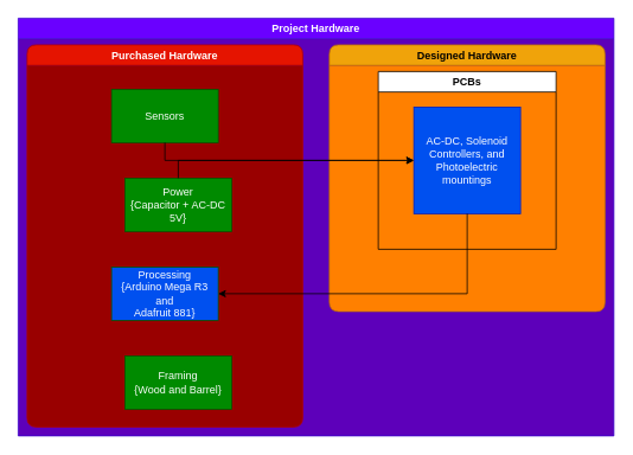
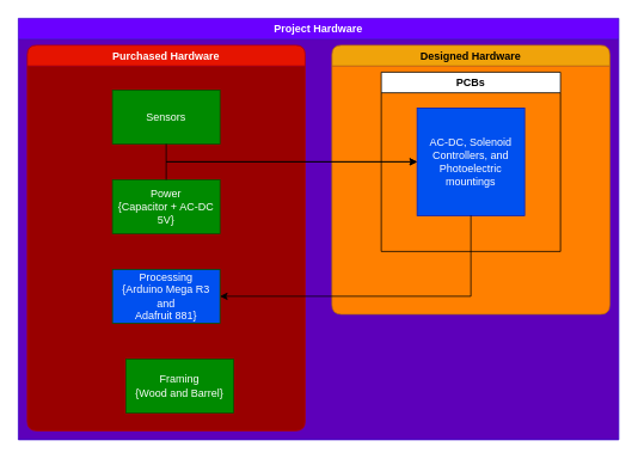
- <mxCell id="5" value="Power&lt;br&gt;{Capacitor + AC-DC 5V}" style="rounded=0;whiteSpace=wrap;html=1;fillColor=#008a00;fontColor=#ffffff;strokeColor=#005700;" parent="3" vertex="1"><mxGeometry x="110" y="150" width="120" height="60" as="geometry" /></mxCell>
+ <mxCell id="5" value="Power&lt;br&gt;{Capacitor + AC-DC 5V}" style="rounded=0;whiteSpace=wrap;html=1;fillColor=#008a00;fontColor=#ffffff;strokeColor=#005700;" parent="3" vertex="1"><mxGeometry x="95" y="150" width="120" height="60" as="geometry" /></mxCell>
